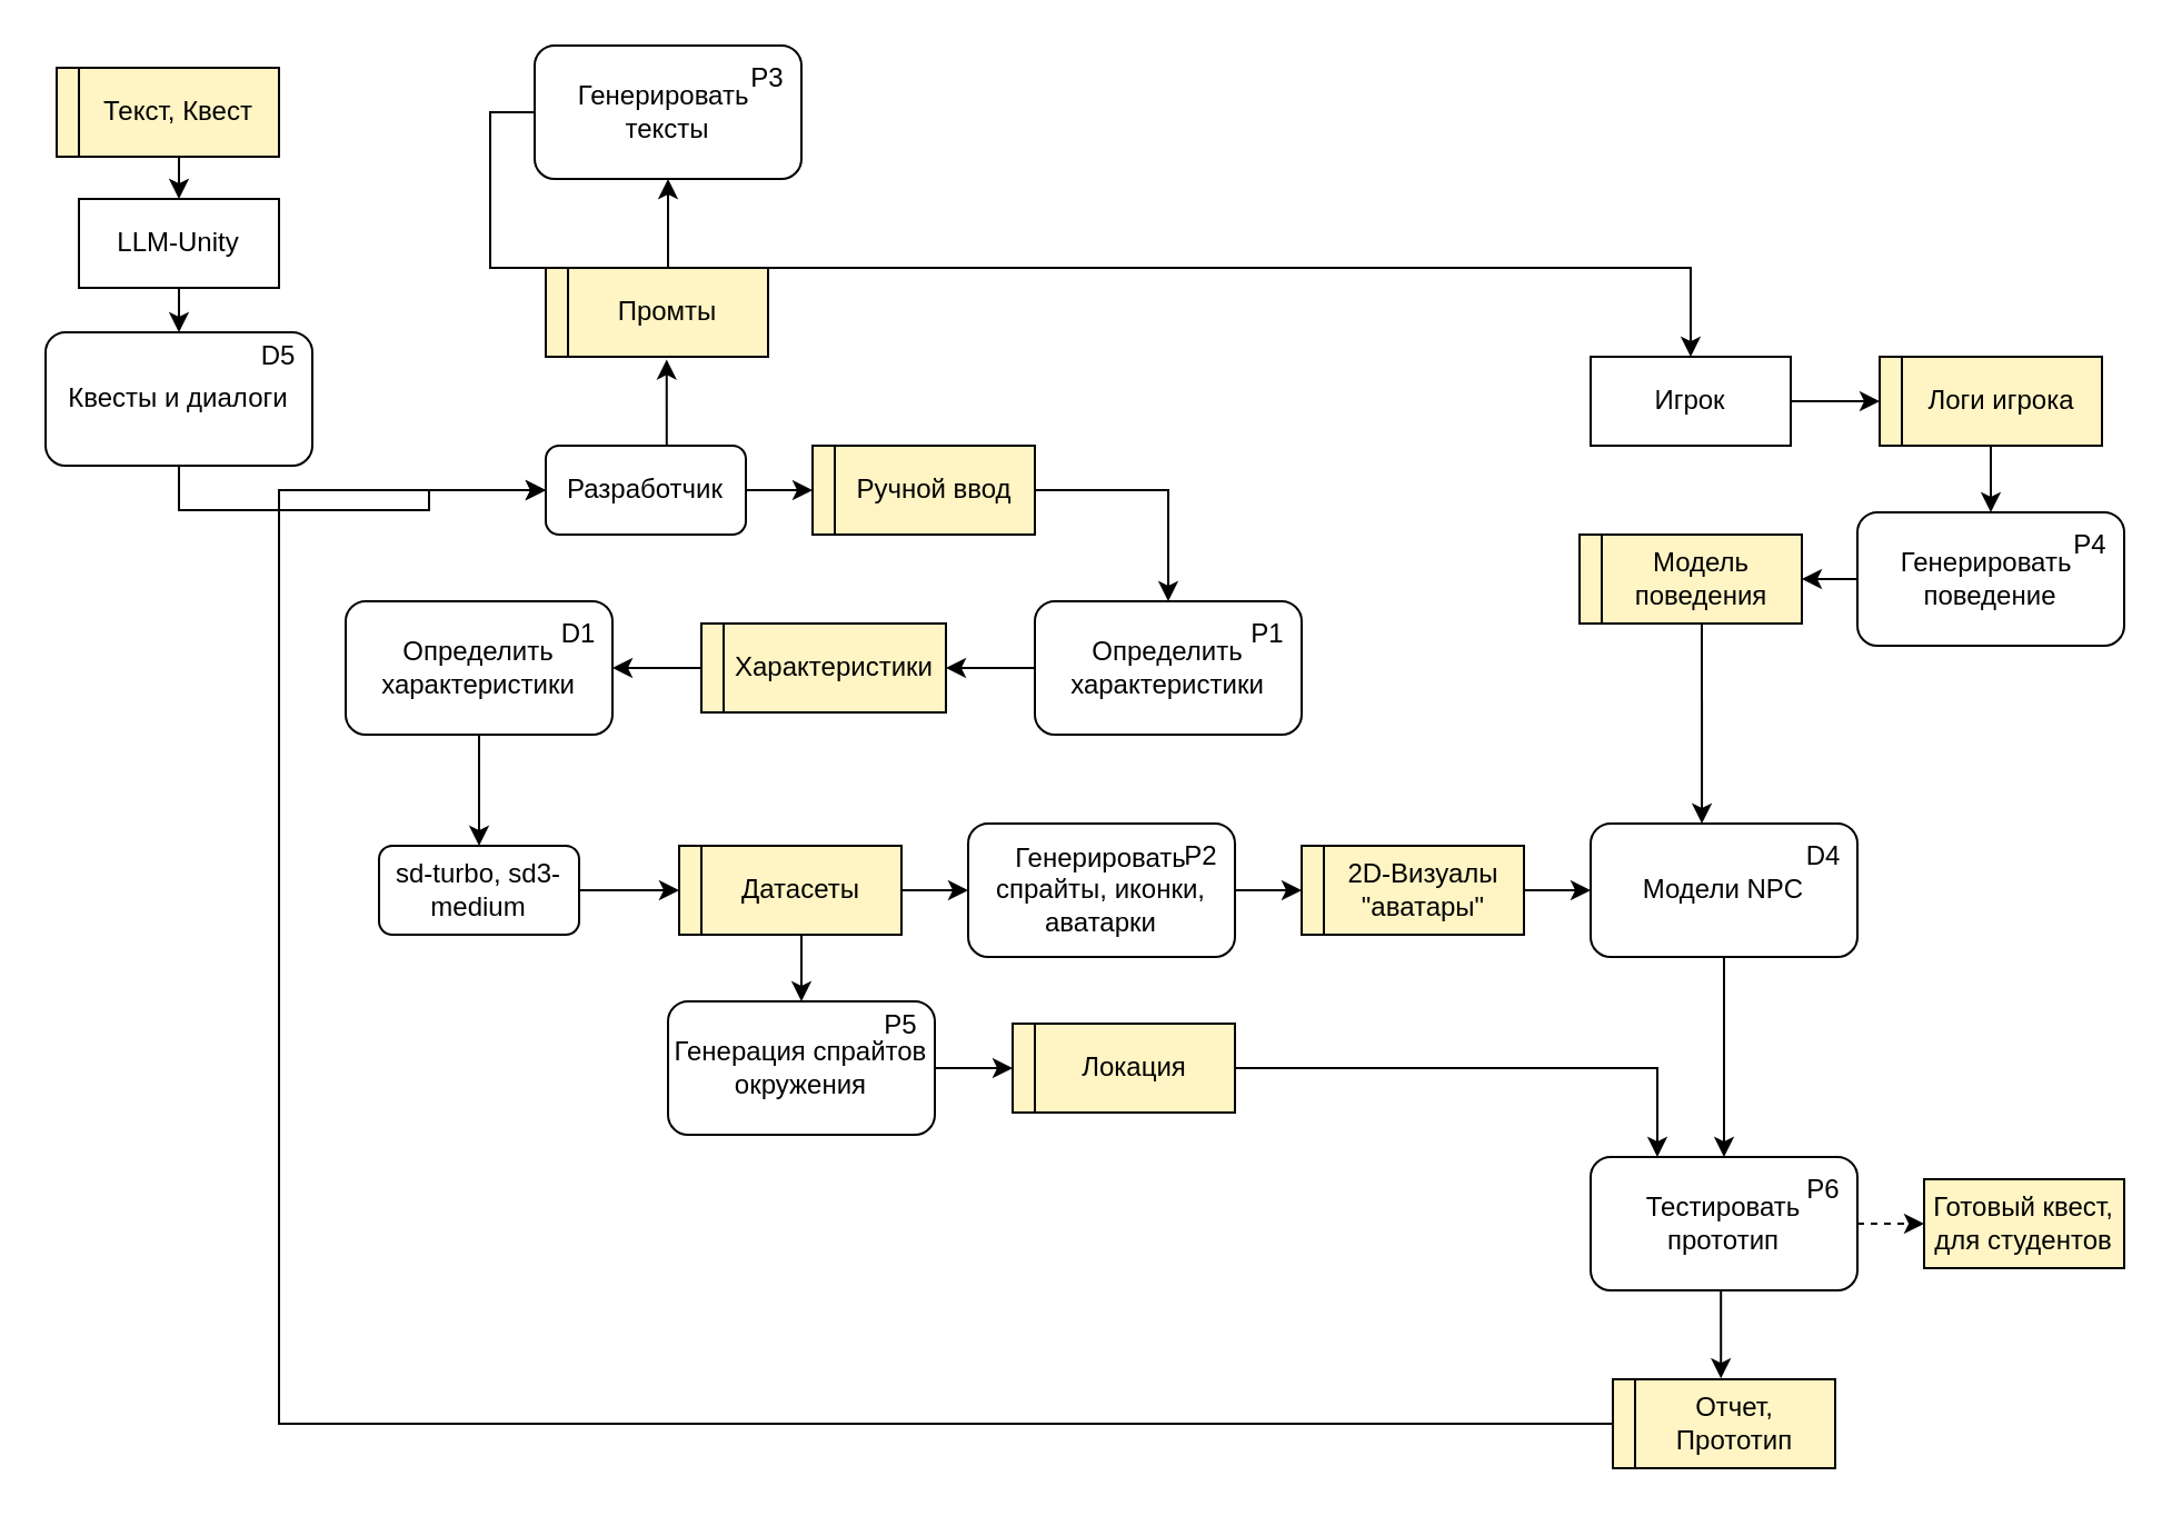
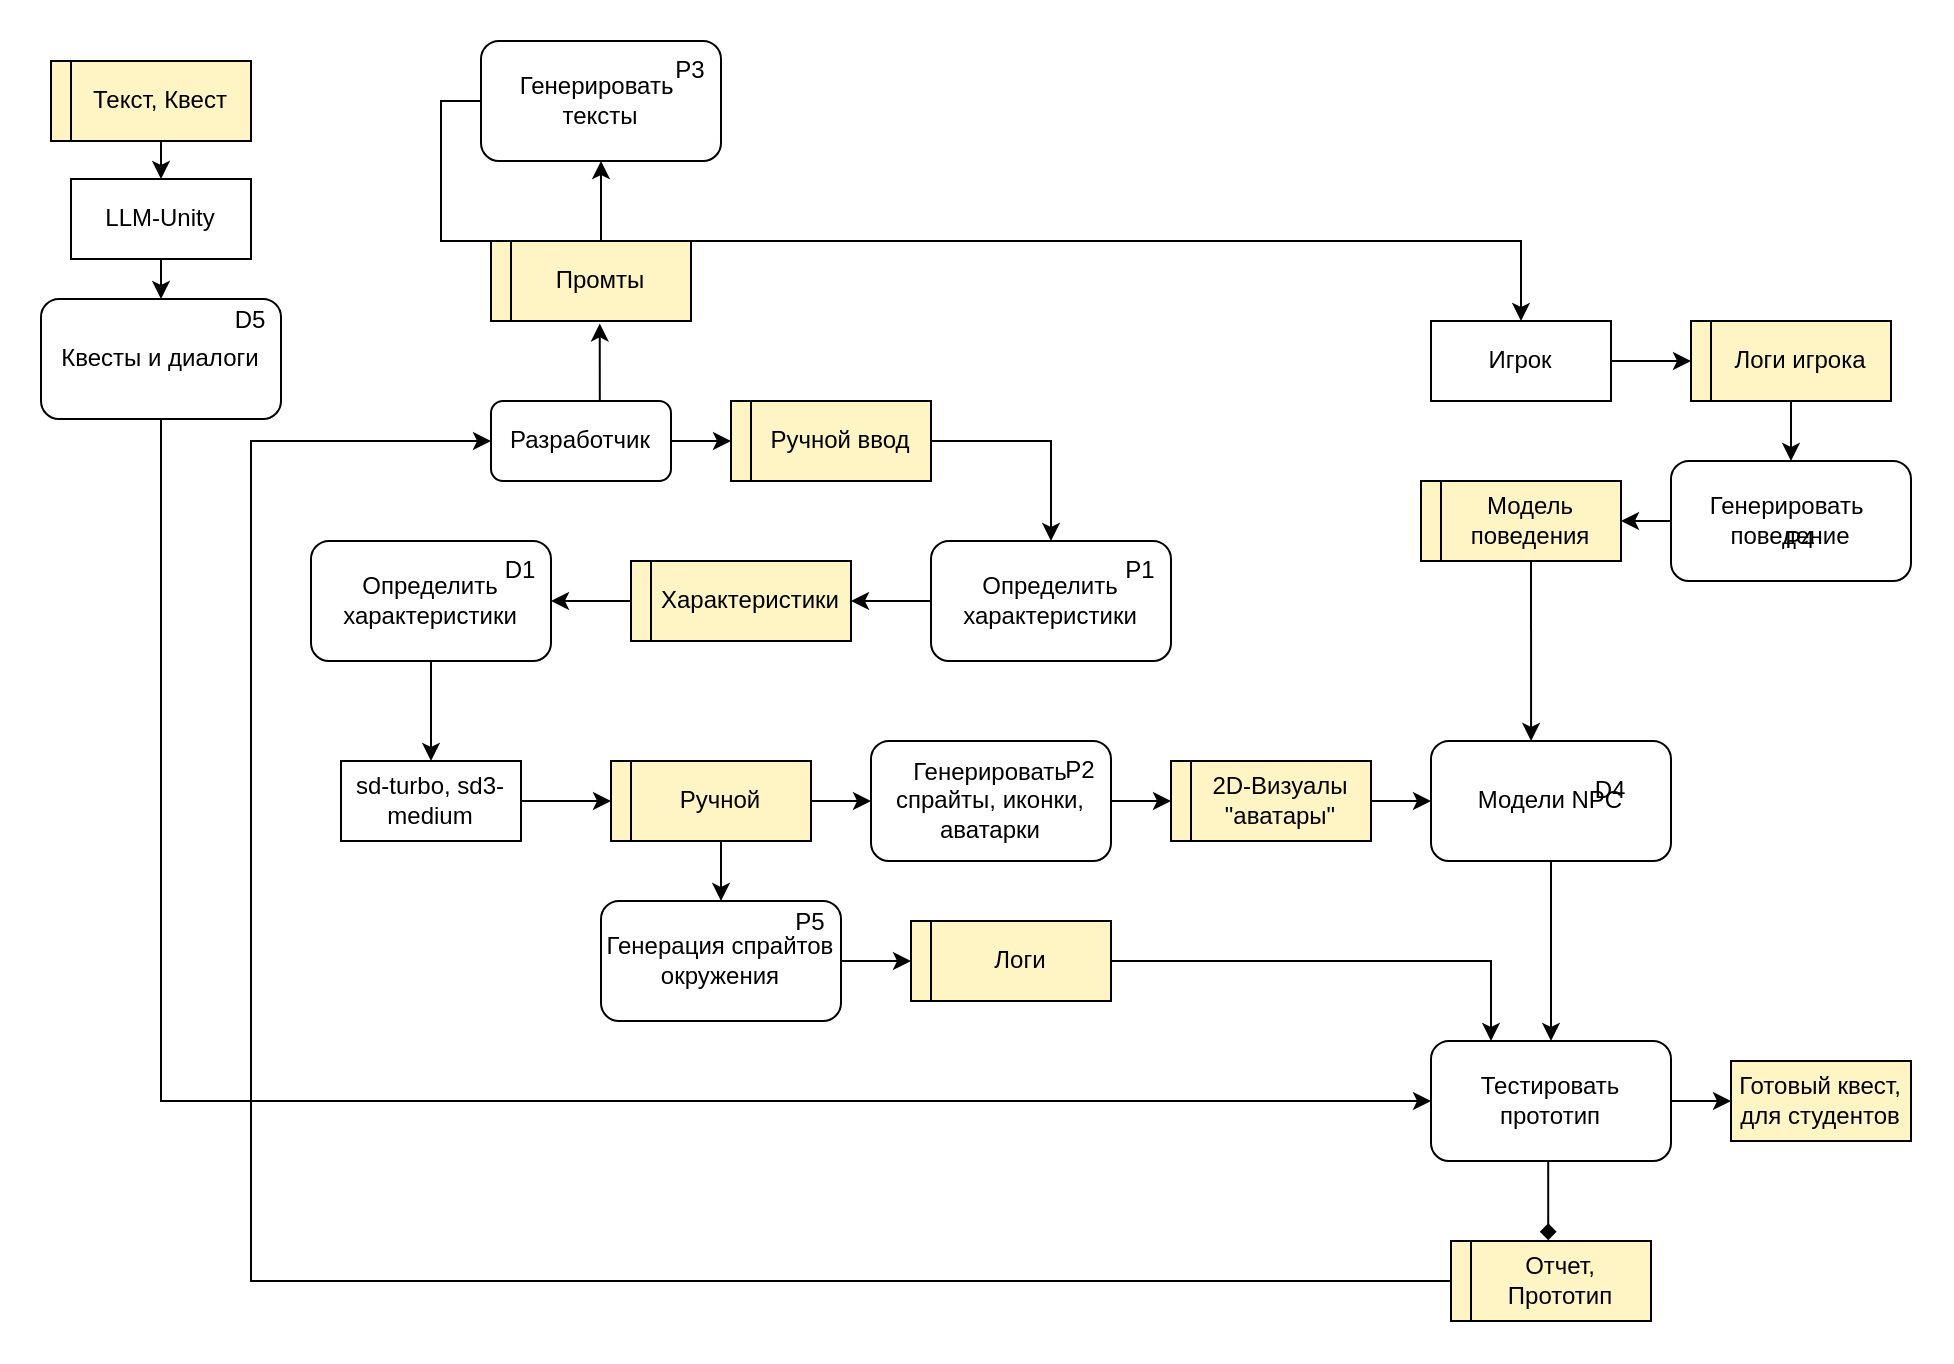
- <mxCell id="41" style="edgeStyle=orthogonalEdgeStyle;rounded=0;orthogonalLoop=1;jettySize=auto;html=1;exitX=0.5;exitY=1;exitDx=0;exitDy=0;" parent="1" source="42" target="3" edge="1"><mxGeometry relative="1" as="geometry" /></mxCell>
+ <mxCell id="41" style="edgeStyle=orthogonalEdgeStyle;rounded=0;orthogonalLoop=1;jettySize=auto;html=1;exitX=0.5;exitY=1;exitDx=0;exitDy=0;entryX=0;entryY=0.5;entryDx=0;entryDy=0;" parent="1" source="42" target="62" edge="1"><mxGeometry relative="1" as="geometry" /></mxCell>
- <mxCell id="51" value="P4" style="text;html=1;align=center;verticalAlign=middle;whiteSpace=wrap;rounded=0;" parent="1" vertex="1"><mxGeometry x="925" y="230" width="30" height="30" as="geometry" /></mxCell>
+ <mxCell id="51" value="P4" style="text;html=1;align=center;verticalAlign=middle;whiteSpace=wrap;rounded=0;" parent="1" vertex="1"><mxGeometry x="885" y="255" width="30" height="30" as="geometry" /></mxCell>
- <mxCell id="30" value="D4" style="text;html=1;align=center;verticalAlign=middle;whiteSpace=wrap;rounded=0;" parent="1" vertex="1"><mxGeometry x="805" y="370" width="30" height="30" as="geometry" /></mxCell>
+ <mxCell id="30" value="D4" style="text;html=1;align=center;verticalAlign=middle;whiteSpace=wrap;rounded=0;" parent="1" vertex="1"><mxGeometry x="790" y="380" width="30" height="30" as="geometry" /></mxCell>
- <mxCell id="17" value="sd-turbo, sd3-medium" style="whiteSpace=wrap;html=1;rounded=1;" parent="1" vertex="1"><mxGeometry x="170" y="380" width="90" height="40" as="geometry" /></mxCell>
+ <mxCell id="17" value="sd-turbo, sd3-medium" style="rounded=0;whiteSpace=wrap;html=1;" parent="1" vertex="1"><mxGeometry x="170" y="380" width="90" height="40" as="geometry" /></mxCell>
- <mxCell id="21" value="Датасеты" style="rounded=0;whiteSpace=wrap;html=1;fillColor=#FFF4C3;" parent="1" vertex="1"><mxGeometry x="315" y="380" width="90" height="40" as="geometry" /></mxCell>
+ <mxCell id="21" value="Ручной" style="rounded=0;whiteSpace=wrap;html=1;fillColor=#FFF4C3;" parent="1" vertex="1"><mxGeometry x="315" y="380" width="90" height="40" as="geometry" /></mxCell>
- <mxCell id="60" value="Локация" style="rounded=0;whiteSpace=wrap;html=1;fillColor=#FFF4C3;" parent="1" vertex="1"><mxGeometry x="465" y="460" width="90" height="40" as="geometry" /></mxCell>
+ <mxCell id="60" value="Логи" style="rounded=0;whiteSpace=wrap;html=1;fillColor=#FFF4C3;" parent="1" vertex="1"><mxGeometry x="465" y="460" width="90" height="40" as="geometry" /></mxCell>
- <mxCell id="63" value="P6" style="text;html=1;align=center;verticalAlign=middle;whiteSpace=wrap;rounded=0;" parent="1" vertex="1"><mxGeometry x="805" y="520" width="30" height="30" as="geometry" /></mxCell>
- <mxCell id="61" style="edgeStyle=orthogonalEdgeStyle;rounded=0;orthogonalLoop=1;jettySize=auto;html=1;exitX=1;exitY=0.5;exitDx=0;exitDy=0;entryX=0;entryY=0.5;entryDx=0;entryDy=0;dashed=1;" edge="1" parent="1" source="62" target="68"><mxGeometry relative="1" as="geometry" /></mxCell>
+ <mxCell id="61" style="edgeStyle=orthogonalEdgeStyle;rounded=0;orthogonalLoop=1;jettySize=auto;html=1;exitX=1;exitY=0.5;exitDx=0;exitDy=0;entryX=0;entryY=0.5;entryDx=0;entryDy=0;" edge="1" parent="1" source="62" target="68"><mxGeometry relative="1" as="geometry" /></mxCell>
- <mxCell id="67" style="edgeStyle=orthogonalEdgeStyle;rounded=0;orthogonalLoop=1;jettySize=auto;html=1;exitX=0.5;exitY=1;exitDx=0;exitDy=0;entryX=0.429;entryY=-0.01;entryDx=0;entryDy=0;entryPerimeter=0;" parent="1" source="62" target="66" edge="1"><mxGeometry relative="1" as="geometry" /></mxCell>
+ <mxCell id="67" style="edgeStyle=orthogonalEdgeStyle;rounded=0;orthogonalLoop=1;jettySize=auto;html=1;exitX=0.5;exitY=1;exitDx=0;exitDy=0;entryX=0.429;entryY=-0.01;entryDx=0;entryDy=0;entryPerimeter=0;endArrow=diamond;" parent="1" source="62" target="66" edge="1"><mxGeometry relative="1" as="geometry" /></mxCell>
